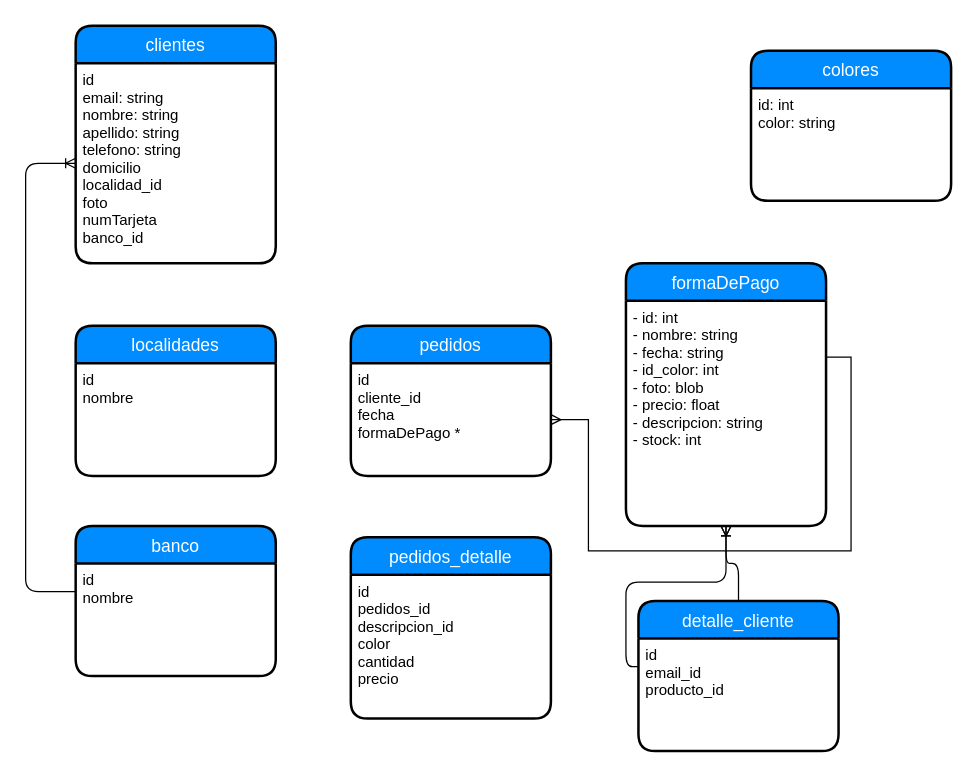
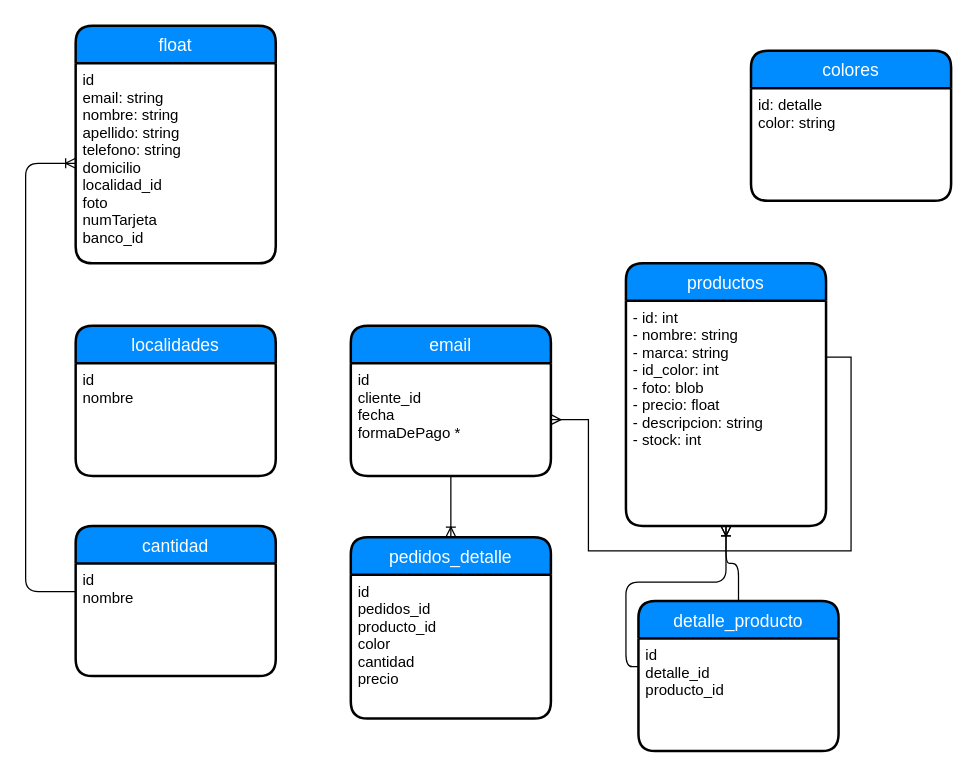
- <mxCell id="2" value="clientes" style="swimlane;childLayout=stackLayout;horizontal=1;startSize=30;horizontalStack=0;fillColor=#008cff;fontColor=#FFFFFF;rounded=1;fontSize=14;fontStyle=0;strokeWidth=2;resizeParent=0;resizeLast=1;shadow=0;dashed=0;align=center;" parent="1" vertex="1"><mxGeometry x="60" y="20" width="160" height="190" as="geometry" /></mxCell>
+ <mxCell id="2" value="float" style="swimlane;childLayout=stackLayout;horizontal=1;startSize=30;horizontalStack=0;fillColor=#008cff;fontColor=#FFFFFF;rounded=1;fontSize=14;fontStyle=0;strokeWidth=2;resizeParent=0;resizeLast=1;shadow=0;dashed=0;align=center;" parent="1" vertex="1"><mxGeometry x="60" y="20" width="160" height="190" as="geometry" /></mxCell>
- <mxCell id="21" value="id: int&#10;color: string&#10;" style="align=left;strokeColor=none;fillColor=none;spacingLeft=4;fontSize=12;verticalAlign=top;resizable=0;rotatable=0;part=1;" vertex="1" parent="20"><mxGeometry y="30" width="160" height="90" as="geometry" /></mxCell>
+ <mxCell id="21" value="id: detalle&#10;color: string&#10;" style="align=left;strokeColor=none;fillColor=none;spacingLeft=4;fontSize=12;verticalAlign=top;resizable=0;rotatable=0;part=1;" vertex="1" parent="20"><mxGeometry y="30" width="160" height="90" as="geometry" /></mxCell>
- <mxCell id="4" value="formaDePago" style="swimlane;childLayout=stackLayout;horizontal=1;startSize=30;horizontalStack=0;fillColor=#008cff;fontColor=#FFFFFF;rounded=1;fontSize=14;fontStyle=0;strokeWidth=2;resizeParent=0;resizeLast=1;shadow=0;dashed=0;align=center;" parent="1" vertex="1"><mxGeometry x="500" y="210" width="160" height="210" as="geometry" /></mxCell>
+ <mxCell id="4" value="productos" style="swimlane;childLayout=stackLayout;horizontal=1;startSize=30;horizontalStack=0;fillColor=#008cff;fontColor=#FFFFFF;rounded=1;fontSize=14;fontStyle=0;strokeWidth=2;resizeParent=0;resizeLast=1;shadow=0;dashed=0;align=center;" parent="1" vertex="1"><mxGeometry x="500" y="210" width="160" height="210" as="geometry" /></mxCell>
- <mxCell id="5" value="- id: int&#10;- nombre: string&#10;- fecha: string&#10;- id_color: int&#10;- foto: blob&#10;- precio: float&#10;- descripcion: string&#10;- stock: int&#10;&#10;" style="align=left;strokeColor=none;fillColor=none;spacingLeft=4;fontSize=12;verticalAlign=top;resizable=0;rotatable=0;part=1;" parent="4" vertex="1"><mxGeometry y="30" width="160" height="180" as="geometry" /></mxCell>
+ <mxCell id="5" value="- id: int&#10;- nombre: string&#10;- marca: string&#10;- id_color: int&#10;- foto: blob&#10;- precio: float&#10;- descripcion: string&#10;- stock: int&#10;&#10;" style="align=left;strokeColor=none;fillColor=none;spacingLeft=4;fontSize=12;verticalAlign=top;resizable=0;rotatable=0;part=1;" parent="4" vertex="1"><mxGeometry y="30" width="160" height="180" as="geometry" /></mxCell>
- <mxCell id="12" value="pedidos" style="swimlane;childLayout=stackLayout;horizontal=1;startSize=30;horizontalStack=0;fillColor=#008cff;fontColor=#FFFFFF;rounded=1;fontSize=14;fontStyle=0;strokeWidth=2;resizeParent=0;resizeLast=1;shadow=0;dashed=0;align=center;" parent="1" vertex="1"><mxGeometry x="280" y="260" width="160" height="120" as="geometry" /></mxCell>
+ <mxCell id="12" value="email" style="swimlane;childLayout=stackLayout;horizontal=1;startSize=30;horizontalStack=0;fillColor=#008cff;fontColor=#FFFFFF;rounded=1;fontSize=14;fontStyle=0;strokeWidth=2;resizeParent=0;resizeLast=1;shadow=0;dashed=0;align=center;" parent="1" vertex="1"><mxGeometry x="280" y="260" width="160" height="120" as="geometry" /></mxCell>
+ <mxCell id="16" value="" style="fontSize=12;html=1;endArrow=ERoneToMany;entryX=0.5;entryY=0;entryDx=0;entryDy=0;exitX=0.5;exitY=1;exitDx=0;exitDy=0;" parent="1" source="13" target="14" edge="1"><mxGeometry width="100" height="100" relative="1" as="geometry"><mxPoint x="310" y="490" as="sourcePoint" /><mxPoint x="410" y="390" as="targetPoint" /></mxGeometry></mxCell>
- <mxCell id="9" value="banco" style="swimlane;childLayout=stackLayout;horizontal=1;startSize=30;horizontalStack=0;fillColor=#008cff;fontColor=#FFFFFF;rounded=1;fontSize=14;fontStyle=0;strokeWidth=2;resizeParent=0;resizeLast=1;shadow=0;dashed=0;align=center;" parent="1" vertex="1"><mxGeometry x="60" y="420" width="160" height="120" as="geometry" /></mxCell>
+ <mxCell id="9" value="cantidad" style="swimlane;childLayout=stackLayout;horizontal=1;startSize=30;horizontalStack=0;fillColor=#008cff;fontColor=#FFFFFF;rounded=1;fontSize=14;fontStyle=0;strokeWidth=2;resizeParent=0;resizeLast=1;shadow=0;dashed=0;align=center;" parent="1" vertex="1"><mxGeometry x="60" y="420" width="160" height="120" as="geometry" /></mxCell>
- <mxCell id="15" value="id&#10;pedidos_id&#10;descripcion_id&#10;color&#10;cantidad&#10;precio&#10;" style="align=left;strokeColor=none;fillColor=none;spacingLeft=4;fontSize=12;verticalAlign=top;resizable=0;rotatable=0;part=1;" parent="14" vertex="1"><mxGeometry y="30" width="160" height="115" as="geometry" /></mxCell>
+ <mxCell id="15" value="id&#10;pedidos_id&#10;producto_id&#10;color&#10;cantidad&#10;precio&#10;" style="align=left;strokeColor=none;fillColor=none;spacingLeft=4;fontSize=12;verticalAlign=top;resizable=0;rotatable=0;part=1;" parent="14" vertex="1"><mxGeometry y="30" width="160" height="115" as="geometry" /></mxCell>
- <mxCell id="17" value="detalle_cliente" style="swimlane;childLayout=stackLayout;horizontal=1;startSize=30;horizontalStack=0;fillColor=#008cff;fontColor=#FFFFFF;rounded=1;fontSize=14;fontStyle=0;strokeWidth=2;resizeParent=0;resizeLast=1;shadow=0;dashed=0;align=center;" parent="1" vertex="1"><mxGeometry x="510" y="480" width="160" height="120" as="geometry" /></mxCell>
+ <mxCell id="17" value="detalle_producto" style="swimlane;childLayout=stackLayout;horizontal=1;startSize=30;horizontalStack=0;fillColor=#008cff;fontColor=#FFFFFF;rounded=1;fontSize=14;fontStyle=0;strokeWidth=2;resizeParent=0;resizeLast=1;shadow=0;dashed=0;align=center;" parent="1" vertex="1"><mxGeometry x="510" y="480" width="160" height="120" as="geometry" /></mxCell>
- <mxCell id="18" value="id&#10;email_id&#10;producto_id&#10;" style="align=left;strokeColor=none;fillColor=none;spacingLeft=4;fontSize=12;verticalAlign=top;resizable=0;rotatable=0;part=1;" parent="17" vertex="1"><mxGeometry y="30" width="160" height="90" as="geometry" /></mxCell>
+ <mxCell id="18" value="id&#10;detalle_id&#10;producto_id&#10;" style="align=left;strokeColor=none;fillColor=none;spacingLeft=4;fontSize=12;verticalAlign=top;resizable=0;rotatable=0;part=1;" parent="17" vertex="1"><mxGeometry y="30" width="160" height="90" as="geometry" /></mxCell>
